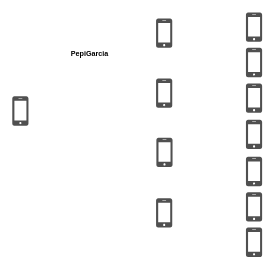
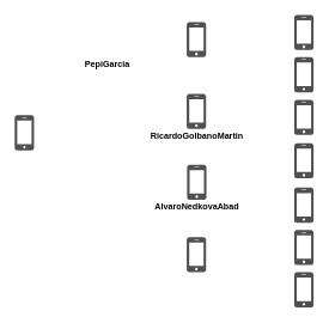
+ <mxCell id="8" value="RicardoGolbanoMartin" style="text;html=1;align=center;verticalAlign=middle;resizable=0;points=[];autosize=1;fontStyle=1" vertex="1" parent="1"><mxGeometry x="203.5" y="179" width="140" height="20" as="geometry" /></mxCell>
+ <mxCell id="9" value="AlvaroNedkovaAbad" style="text;html=1;align=center;verticalAlign=middle;resizable=0;points=[];autosize=1;fontStyle=1" vertex="1" parent="1"><mxGeometry x="209" y="278" width="130" height="20" as="geometry" /></mxCell>
